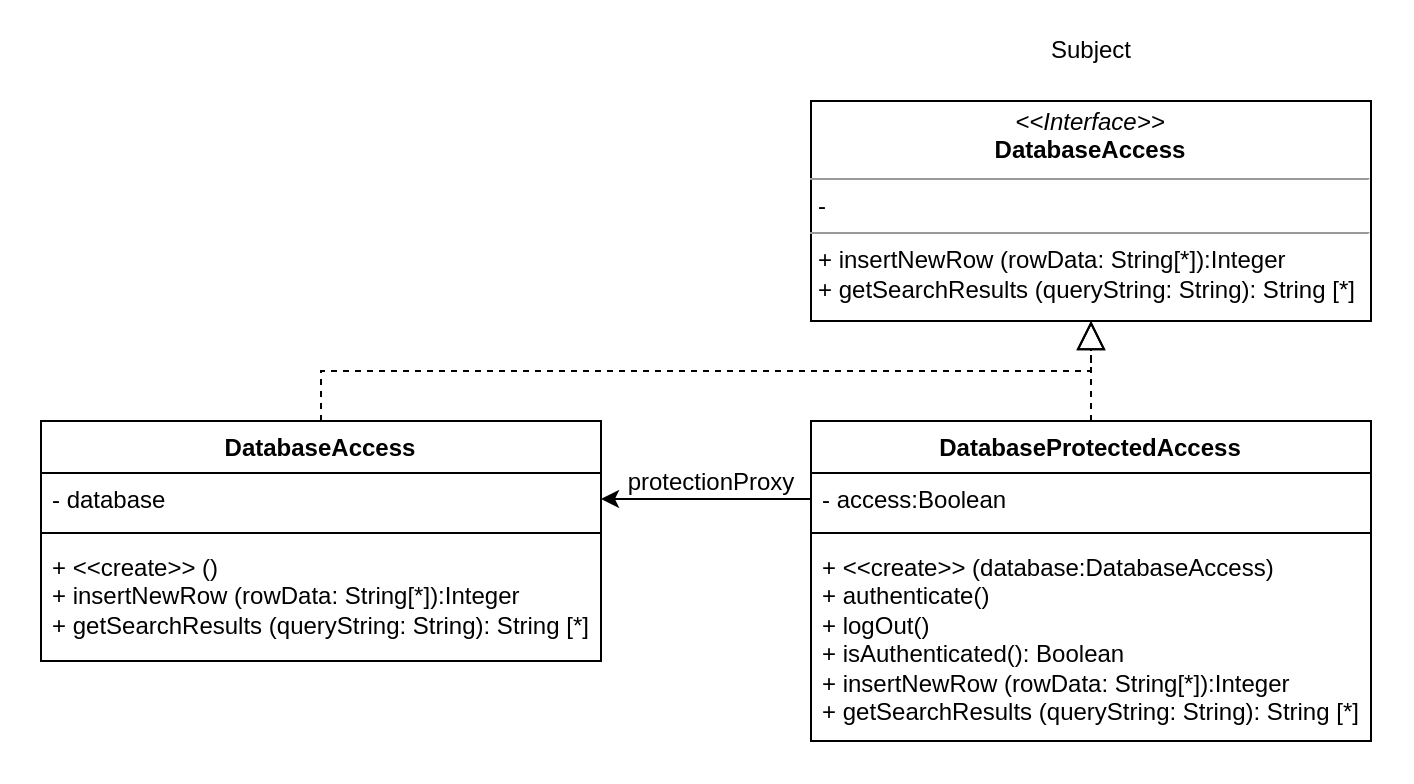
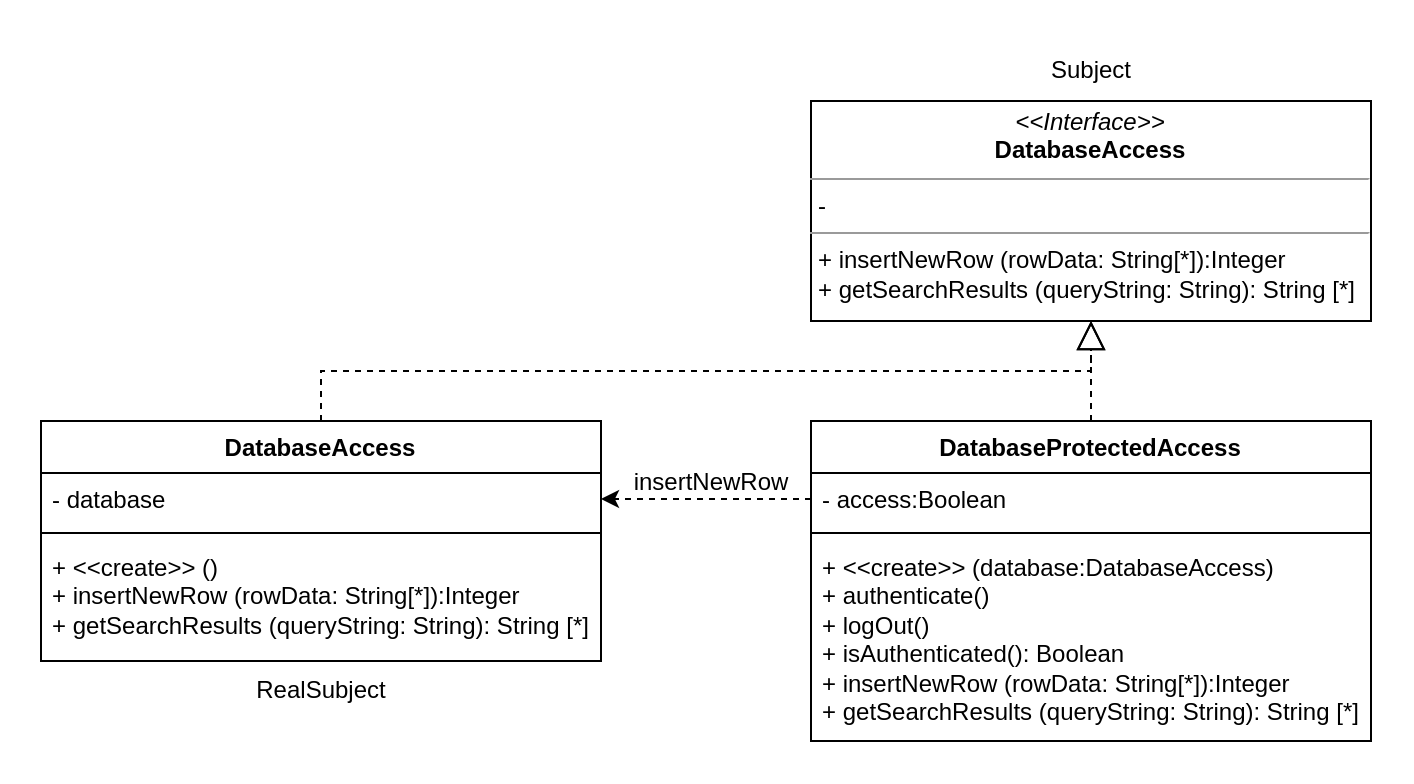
- <mxCell id="15" value="Subject" style="text;html=1;align=center;verticalAlign=middle;resizable=0;points=[];autosize=1;strokeColor=none;fillColor=none;" vertex="1" parent="1"><mxGeometry x="515" y="10" width="60" height="30" as="geometry" /></mxCell>
+ <mxCell id="15" value="Subject" style="text;html=1;align=center;verticalAlign=middle;resizable=0;points=[];autosize=1;strokeColor=none;fillColor=none;" vertex="1" parent="1"><mxGeometry x="515" y="20" width="60" height="30" as="geometry" /></mxCell>
- <mxCell id="14" value="protectionProxy" style="text;html=1;align=center;verticalAlign=middle;resizable=0;points=[];autosize=1;strokeColor=none;fillColor=none;" vertex="1" parent="1"><mxGeometry x="300" y="226" width="110" height="30" as="geometry" /></mxCell>
+ <mxCell id="14" value="insertNewRow" style="text;html=1;align=center;verticalAlign=middle;resizable=0;points=[];autosize=1;strokeColor=none;fillColor=none;" vertex="1" parent="1"><mxGeometry x="300" y="226" width="110" height="30" as="geometry" /></mxCell>
- <mxCell id="13" value="" style="endArrow=classic;html=1;rounded=0;exitX=0;exitY=0.5;exitDx=0;exitDy=0;entryX=1;entryY=0.5;entryDx=0;entryDy=0;" edge="1" parent="1" source="4" target="8"><mxGeometry width="50" height="50" relative="1" as="geometry"><mxPoint x="325" y="250" as="sourcePoint" /><mxPoint x="375" y="200" as="targetPoint" /></mxGeometry></mxCell>
+ <mxCell id="13" value="" style="endArrow=classic;html=1;rounded=0;exitX=0;exitY=0.5;exitDx=0;exitDy=0;entryX=1;entryY=0.5;entryDx=0;entryDy=0;dashed=1;" edge="1" parent="1" source="4" target="8"><mxGeometry width="50" height="50" relative="1" as="geometry"><mxPoint x="325" y="250" as="sourcePoint" /><mxPoint x="375" y="200" as="targetPoint" /></mxGeometry></mxCell>
+ <mxCell id="16" value="RealSubject" style="text;html=1;align=center;verticalAlign=middle;resizable=0;points=[];autosize=1;strokeColor=none;fillColor=none;" vertex="1" parent="1"><mxGeometry x="115" y="330" width="90" height="30" as="geometry" /></mxCell>
